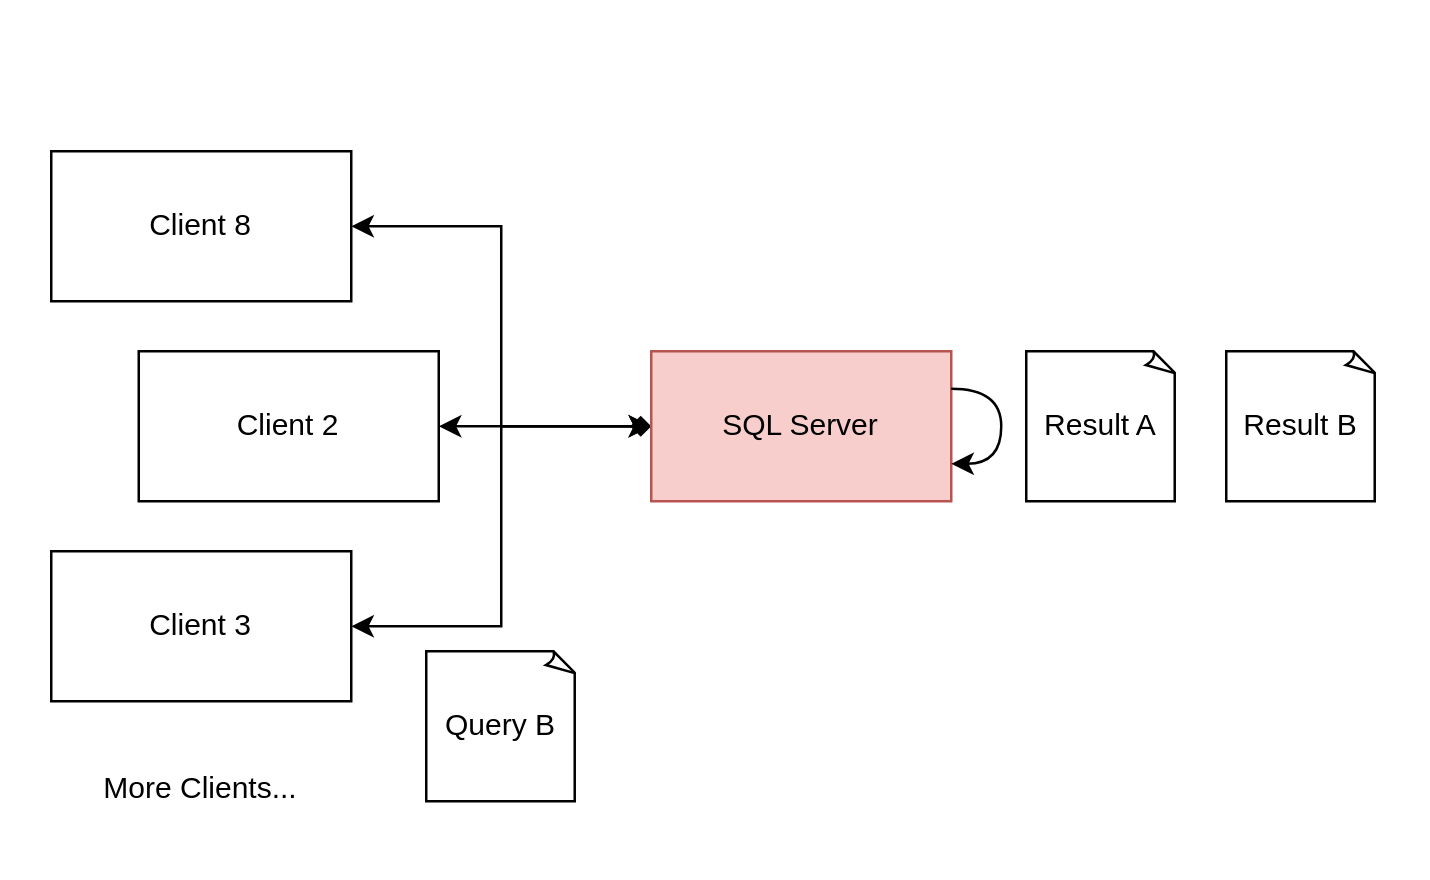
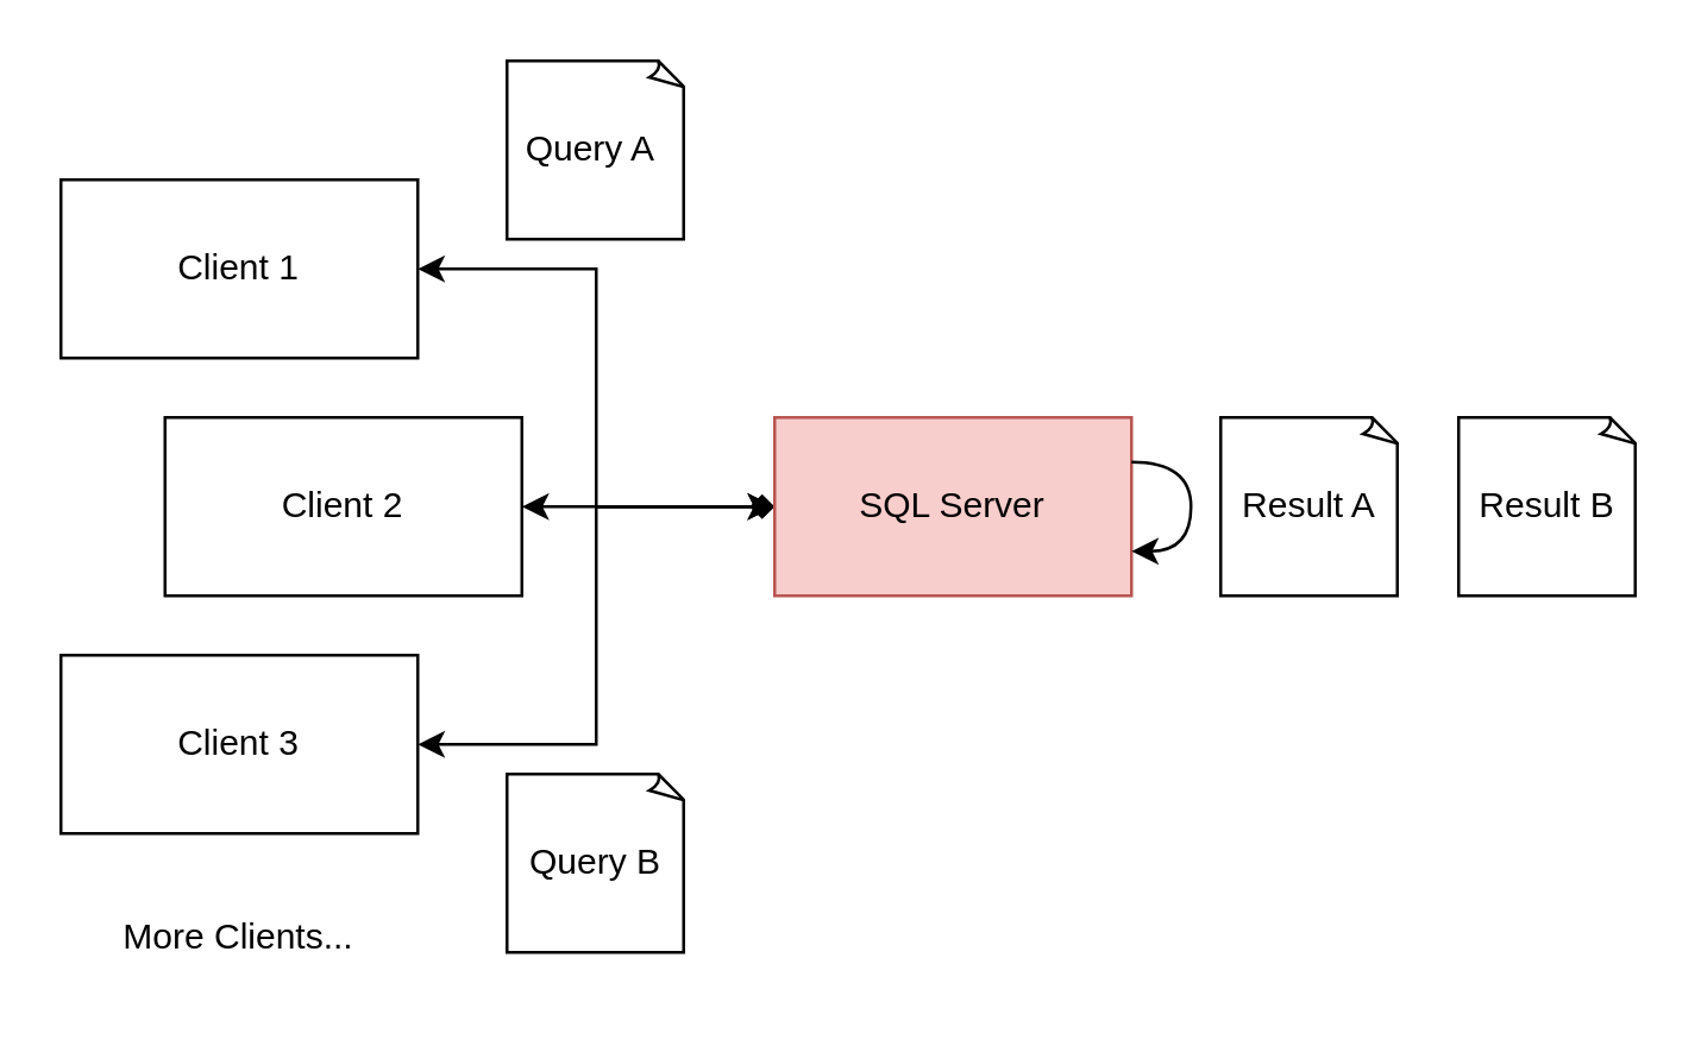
+ <mxCell id="10" value="Query A&amp;nbsp;" style="whiteSpace=wrap;html=1;shape=mxgraph.basic.document" vertex="1" parent="1"><mxGeometry x="170" y="20" width="60" height="60" as="geometry" /></mxCell>
- <mxCell id="3" value="Client 8" style="rounded=0;whiteSpace=wrap;html=1;" vertex="1" parent="1"><mxGeometry x="20" y="60" width="120" height="60" as="geometry" /></mxCell>
+ <mxCell id="3" value="Client 1" style="rounded=0;whiteSpace=wrap;html=1;" vertex="1" parent="1"><mxGeometry x="20" y="60" width="120" height="60" as="geometry" /></mxCell>
